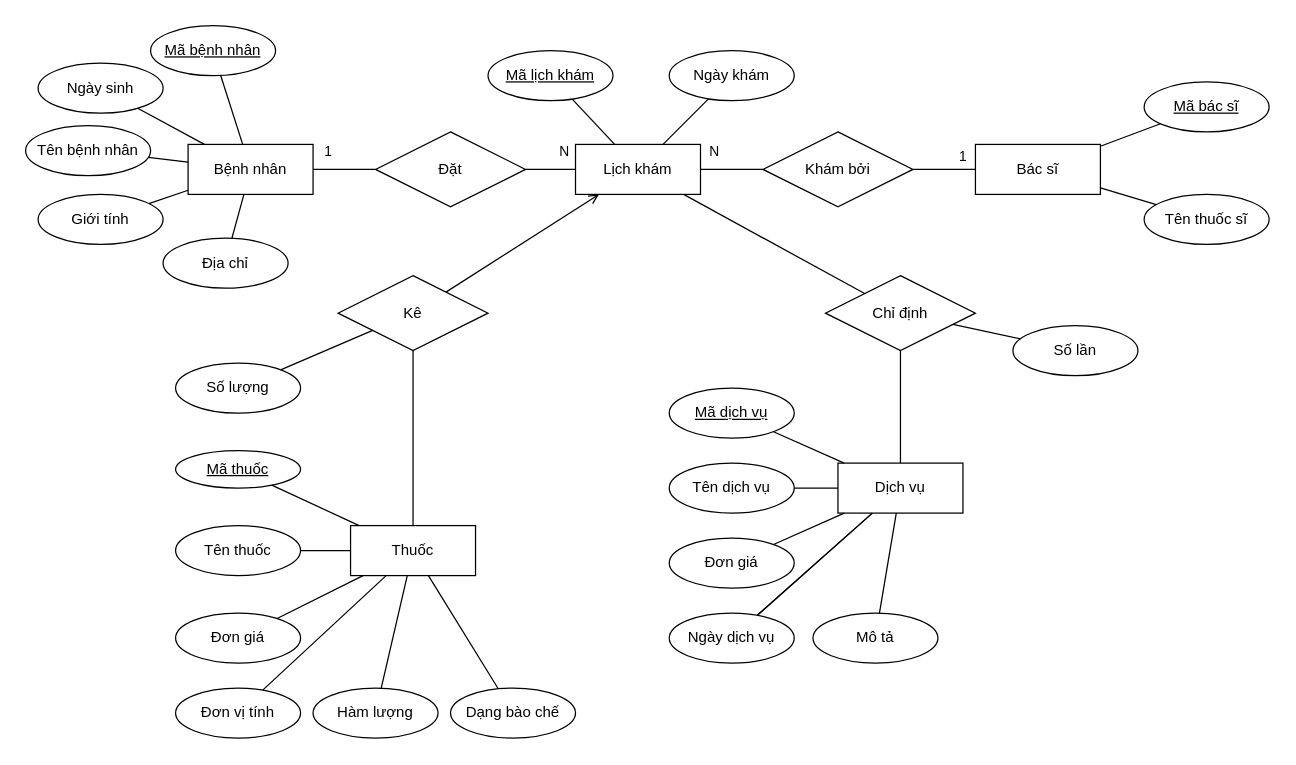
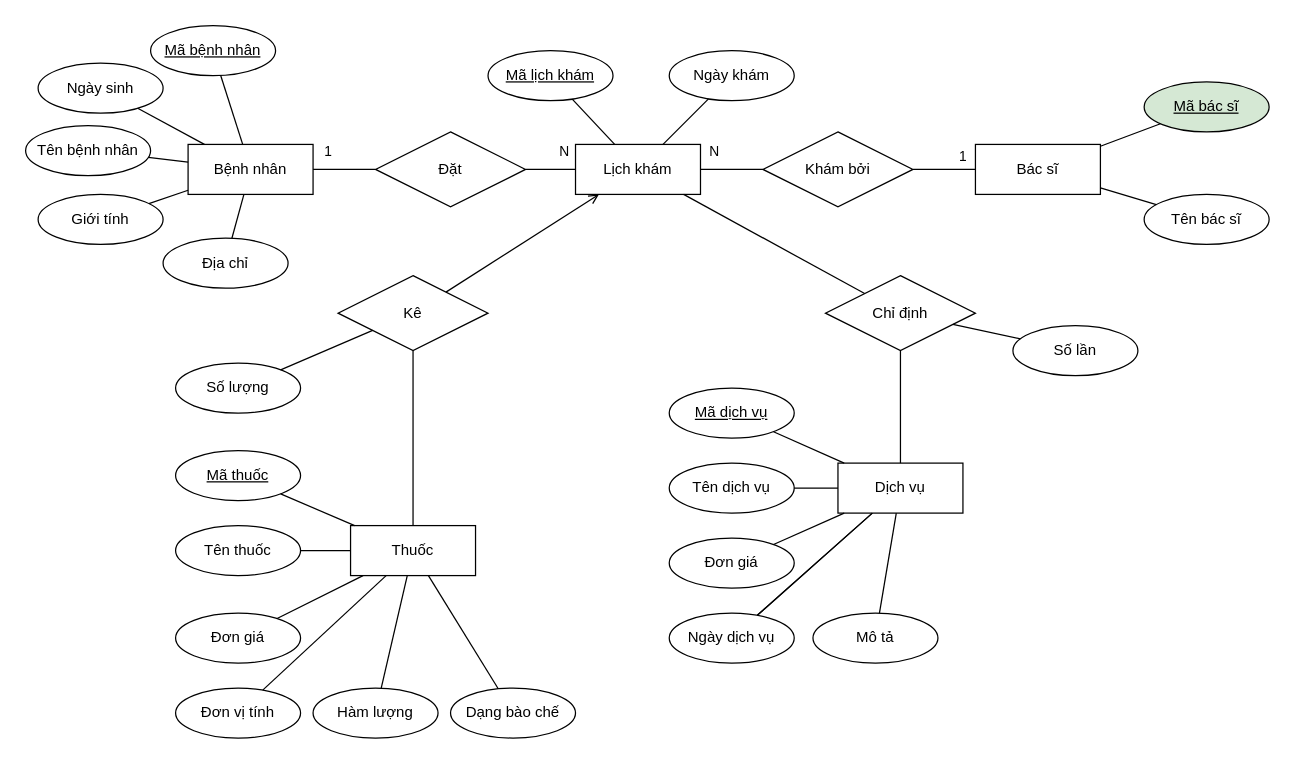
- <mxCell id="7" value="Mã bác sĩ" style="ellipse;whiteSpace=wrap;html=1;align=center;fontStyle=4;" vertex="1" parent="1"><mxGeometry x="915" y="65" width="100" height="40" as="geometry" /></mxCell>
+ <mxCell id="7" value="Mã bác sĩ" style="ellipse;whiteSpace=wrap;html=1;align=center;fontStyle=4;fillColor=#d5e8d4;" vertex="1" parent="1"><mxGeometry x="915" y="65" width="100" height="40" as="geometry" /></mxCell>
- <mxCell id="8" value="Tên thuốc sĩ" style="ellipse;whiteSpace=wrap;html=1;align=center;" vertex="1" parent="1"><mxGeometry x="915" y="155" width="100" height="40" as="geometry" /></mxCell>
+ <mxCell id="8" value="Tên bác sĩ" style="ellipse;whiteSpace=wrap;html=1;align=center;" vertex="1" parent="1"><mxGeometry x="915" y="155" width="100" height="40" as="geometry" /></mxCell>
- <mxCell id="30" value="Mã thuốc" style="ellipse;whiteSpace=wrap;html=1;align=center;fontStyle=4;" vertex="1" parent="1"><mxGeometry x="140" y="360" width="100" height="30" as="geometry" /></mxCell>
+ <mxCell id="30" value="Mã thuốc" style="ellipse;whiteSpace=wrap;html=1;align=center;fontStyle=4;" vertex="1" parent="1"><mxGeometry x="140" y="360" width="100" height="40" as="geometry" /></mxCell>
